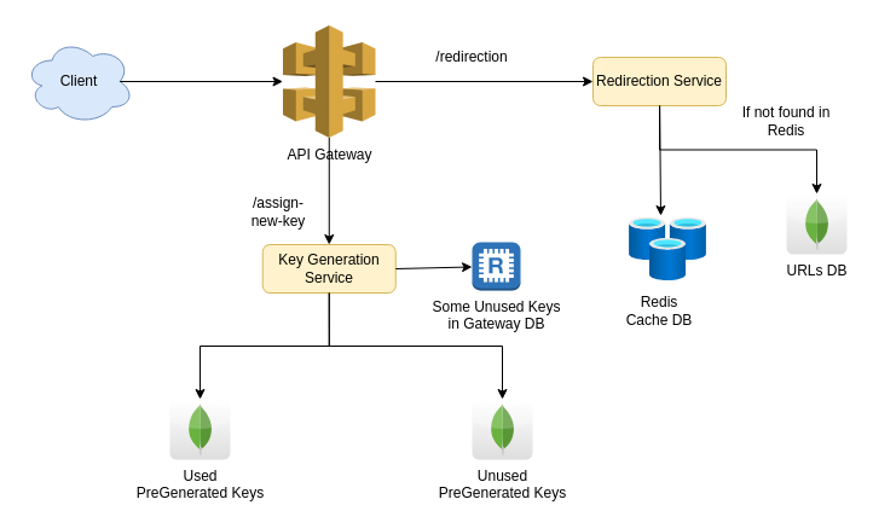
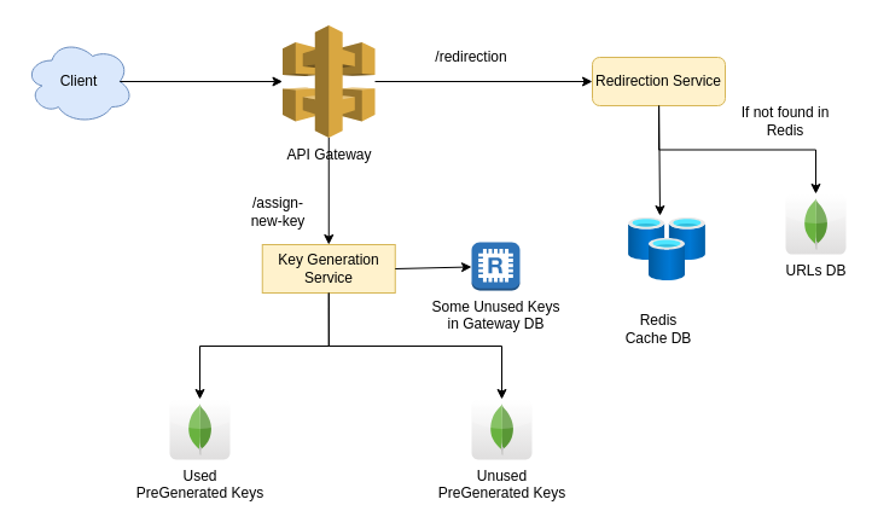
- <mxCell id="4" value="Key Generation Service" style="rounded=1;whiteSpace=wrap;html=1;fillColor=#fff2cc;strokeColor=#d6b656;" parent="1" vertex="1"><mxGeometry x="216.75" y="202" width="110" height="40" as="geometry" /></mxCell>
+ <mxCell id="4" value="Key Generation Service" style="whiteSpace=wrap;html=1;fillColor=#fff2cc;strokeColor=#d6b656;rounded=0;" parent="1" vertex="1"><mxGeometry x="216.75" y="202" width="110" height="40" as="geometry" /></mxCell>
- <mxCell id="18" value="Redis Cache DB" style="text;html=1;strokeColor=none;fillColor=none;align=center;verticalAlign=middle;whiteSpace=wrap;rounded=0;" parent="1" vertex="1"><mxGeometry x="515" y="242" width="60" height="30" as="geometry" /></mxCell>
+ <mxCell id="18" value="Redis Cache DB" style="text;html=1;strokeColor=none;fillColor=none;align=center;verticalAlign=middle;whiteSpace=wrap;rounded=0;" parent="1" vertex="1"><mxGeometry x="515" y="257" width="60" height="30" as="geometry" /></mxCell>
